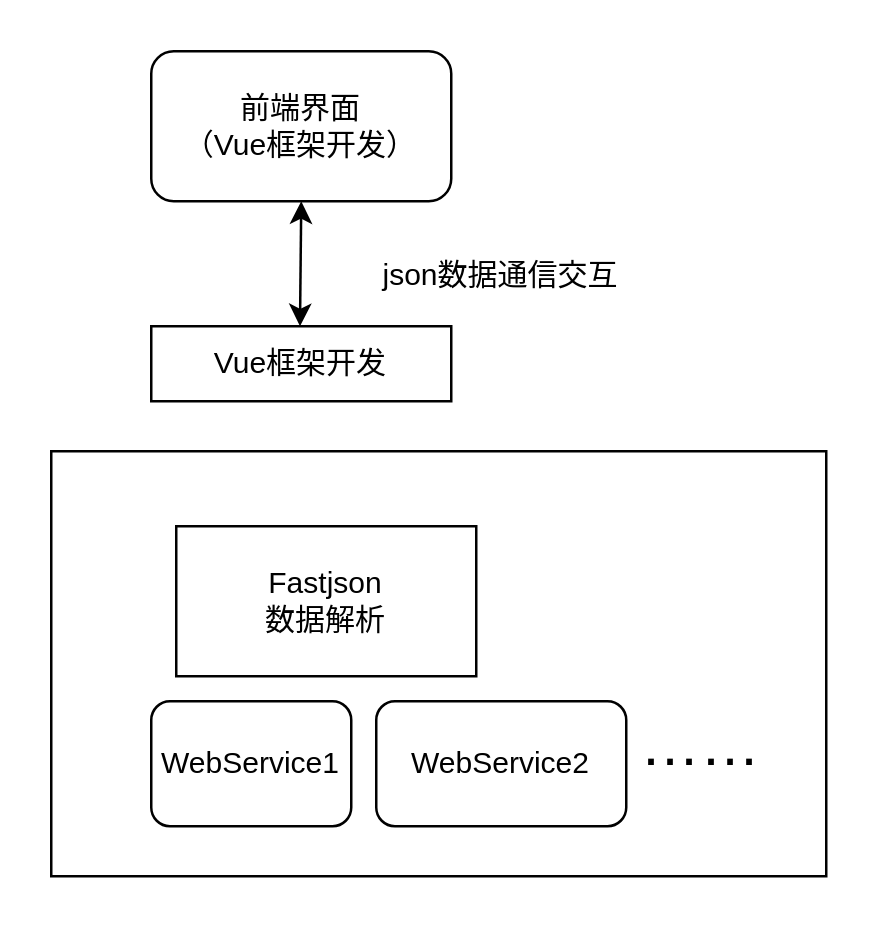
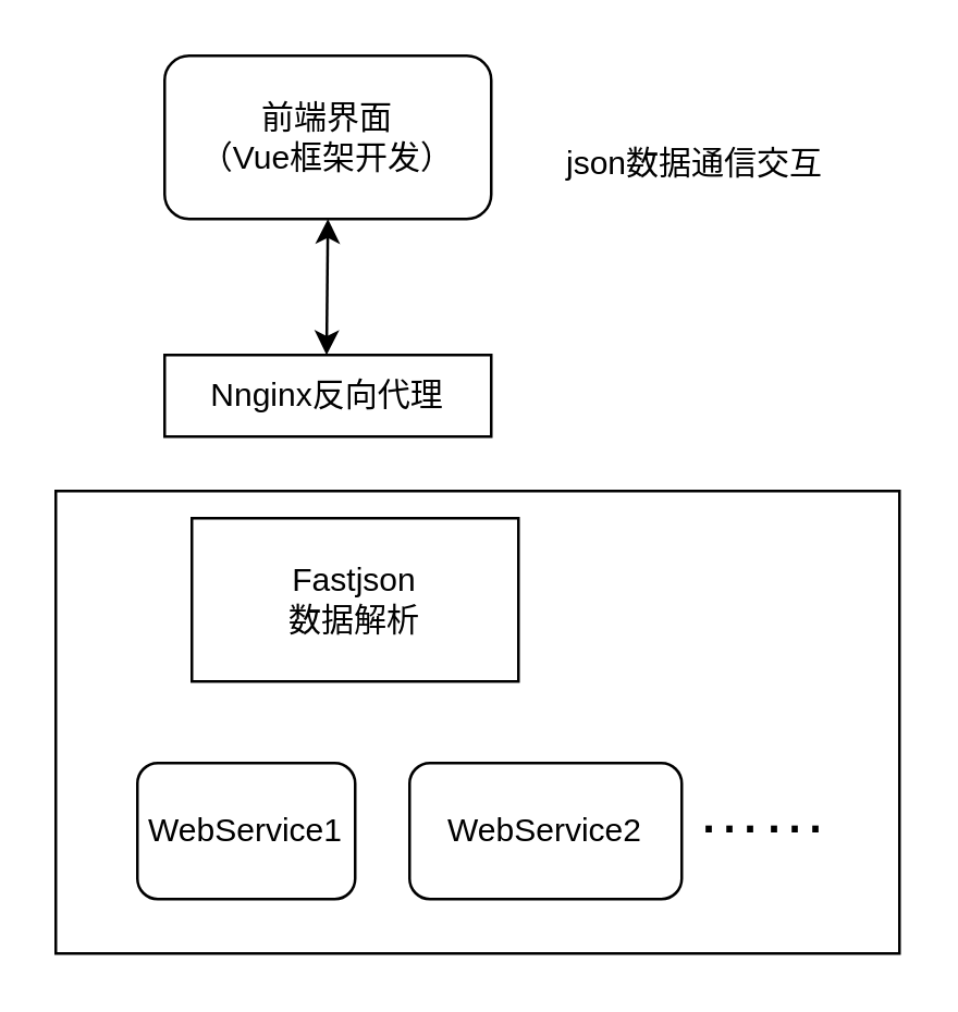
- <mxCell id="5" value="json数据通信交互" style="text;html=1;strokeColor=none;fillColor=none;align=center;verticalAlign=middle;whiteSpace=wrap;rounded=0;" vertex="1" parent="1"><mxGeometry x="150" y="100" width="100" height="20" as="geometry" /></mxCell>
+ <mxCell id="5" value="json数据通信交互" style="text;html=1;strokeColor=none;fillColor=none;align=center;verticalAlign=middle;whiteSpace=wrap;rounded=0;" vertex="1" parent="1"><mxGeometry x="205" y="50" width="100" height="20" as="geometry" /></mxCell>
- <mxCell id="3" value="Vue框架开发" style="rounded=0;whiteSpace=wrap;html=1;" vertex="1" parent="1"><mxGeometry x="60" y="130" width="120" height="30" as="geometry" /></mxCell>
+ <mxCell id="3" value="Nnginx反向代理" style="rounded=0;whiteSpace=wrap;html=1;" vertex="1" parent="1"><mxGeometry x="60" y="130" width="120" height="30" as="geometry" /></mxCell>
- <mxCell id="7" value="Fastjson&lt;br&gt;数据解析" style="rounded=0;whiteSpace=wrap;html=1;" vertex="1" parent="1"><mxGeometry x="70" y="210" width="120" height="60" as="geometry" /></mxCell>
+ <mxCell id="7" value="Fastjson&lt;br&gt;数据解析" style="rounded=0;whiteSpace=wrap;html=1;" vertex="1" parent="1"><mxGeometry x="70" y="190" width="120" height="60" as="geometry" /></mxCell>
- <mxCell id="8" value="WebService1" style="rounded=1;whiteSpace=wrap;html=1;" vertex="1" parent="1"><mxGeometry x="60" y="280" width="80" height="50" as="geometry" /></mxCell>
+ <mxCell id="8" value="WebService1" style="rounded=1;whiteSpace=wrap;html=1;" vertex="1" parent="1"><mxGeometry x="50" y="280" width="80" height="50" as="geometry" /></mxCell>
